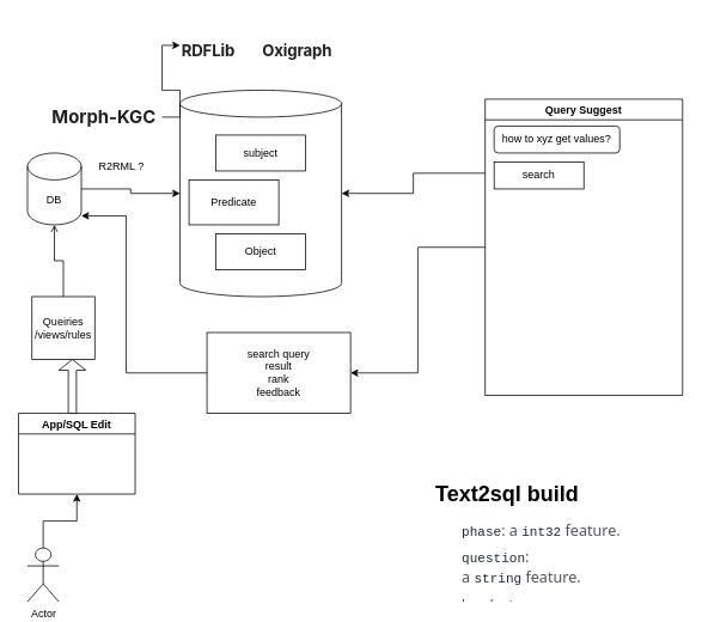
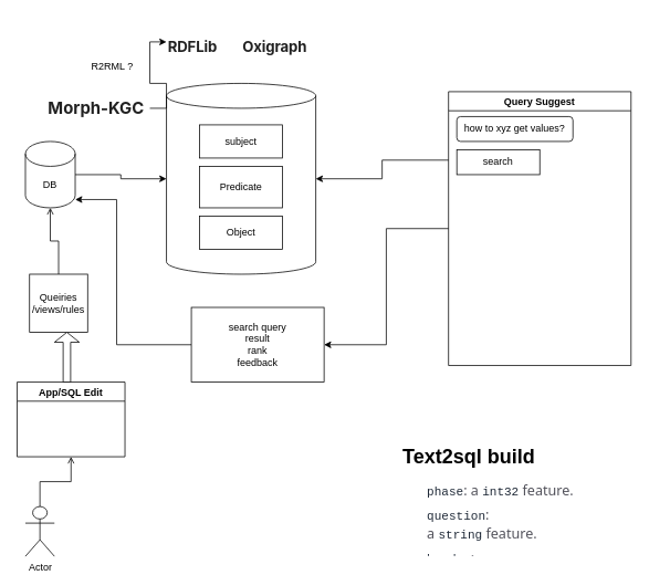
- <mxCell id="22" value="R2RML ?" style="text;html=1;strokeColor=none;fillColor=none;align=center;verticalAlign=middle;whiteSpace=wrap;rounded=0;" vertex="1" parent="1"><mxGeometry x="105" y="170" width="60" height="30" as="geometry" /></mxCell>
+ <mxCell id="22" value="R2RML ?" style="text;html=1;strokeColor=none;fillColor=none;align=center;verticalAlign=middle;whiteSpace=wrap;rounded=0;" vertex="1" parent="1"><mxGeometry x="105" y="65" width="60" height="30" as="geometry" /></mxCell>
- <mxCell id="6" value="Predicate" style="rounded=0;whiteSpace=wrap;html=1;" parent="1" vertex="1"><mxGeometry x="210" y="200" width="100" height="50" as="geometry" /></mxCell>
+ <mxCell id="6" value="Predicate" style="rounded=0;whiteSpace=wrap;html=1;" parent="1" vertex="1"><mxGeometry x="240" y="200" width="100" height="50" as="geometry" /></mxCell>
- <mxCell id="11" style="edgeStyle=orthogonalEdgeStyle;rounded=0;orthogonalLoop=1;jettySize=auto;html=1;entryX=0.5;entryY=1;entryDx=0;entryDy=0;" parent="1" source="12" target="13" edge="1"><mxGeometry relative="1" as="geometry" /></mxCell>
+ <mxCell id="11" style="edgeStyle=orthogonalEdgeStyle;rounded=0;orthogonalLoop=1;jettySize=auto;html=1;entryX=0.5;entryY=1;entryDx=0;entryDy=0;endArrow=open;" parent="1" source="12" target="13" edge="1"><mxGeometry relative="1" as="geometry" /></mxCell>
